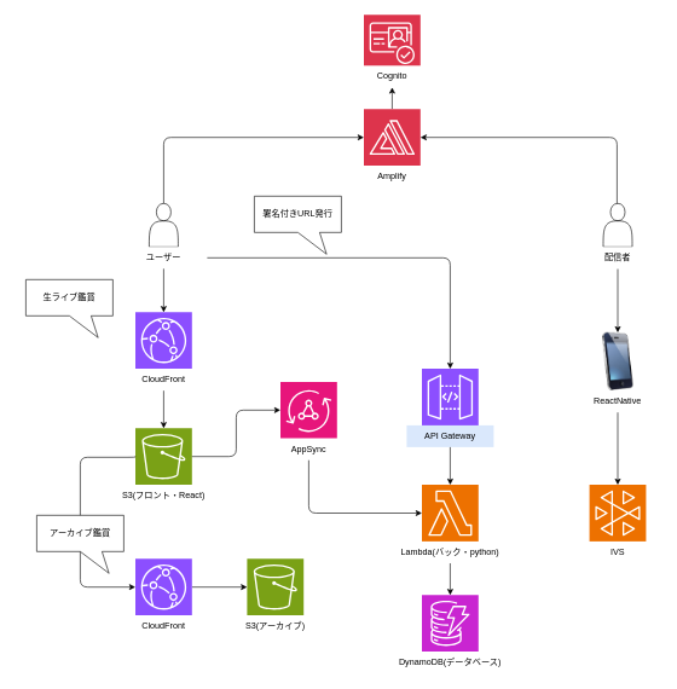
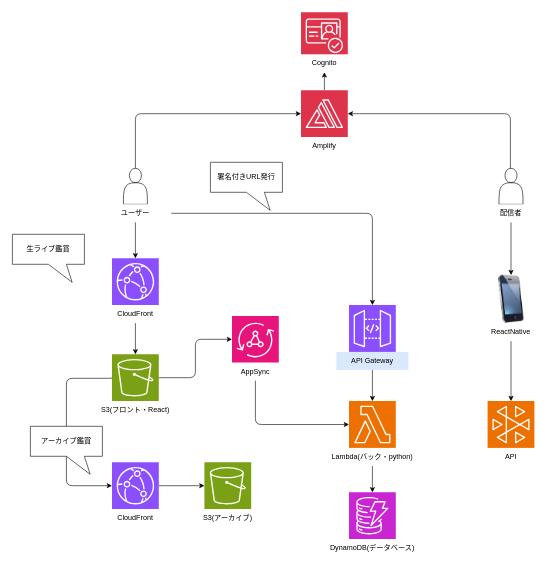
- <mxCell id="34" value="生ライブ鑑賞" style="shape=callout;whiteSpace=wrap;html=1;perimeter=calloutPerimeter;base=30;position2=0.83;" vertex="1" parent="1"><mxGeometry x="35" y="385" width="120" height="80" as="geometry" /></mxCell>
+ <mxCell id="34" value="生ライブ鑑賞" style="shape=callout;whiteSpace=wrap;html=1;perimeter=calloutPerimeter;base=30;position2=0.83;" vertex="1" parent="1"><mxGeometry x="20" y="390" width="120" height="80" as="geometry" /></mxCell>
- <mxCell id="28" value="IVS" style="rounded=0;whiteSpace=wrap;html=1;strokeColor=none;" vertex="1" parent="1"><mxGeometry x="791" y="746" width="120" height="30" as="geometry" /></mxCell>
+ <mxCell id="28" value="API" style="rounded=0;whiteSpace=wrap;html=1;strokeColor=none;" vertex="1" parent="1"><mxGeometry x="791" y="746" width="120" height="30" as="geometry" /></mxCell>
